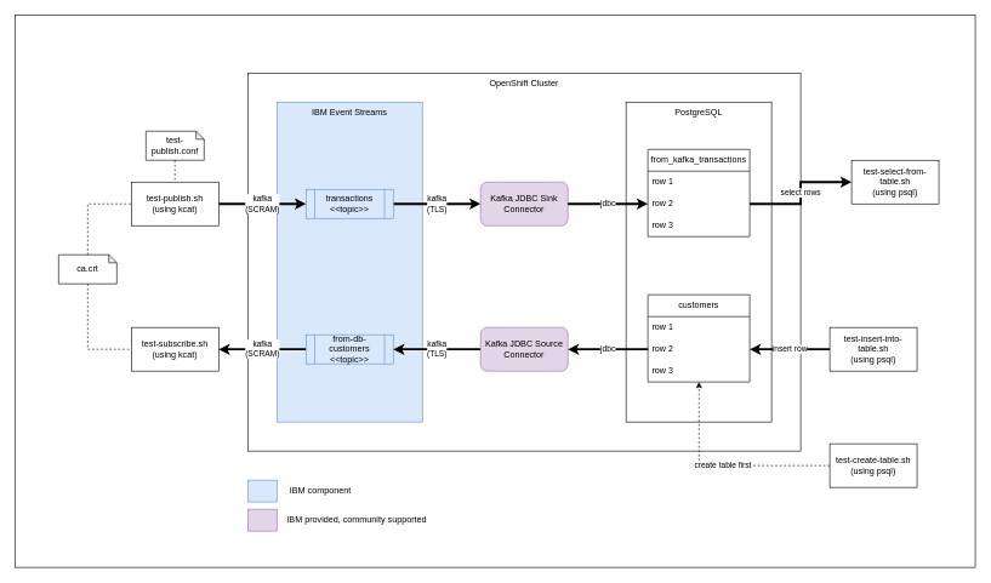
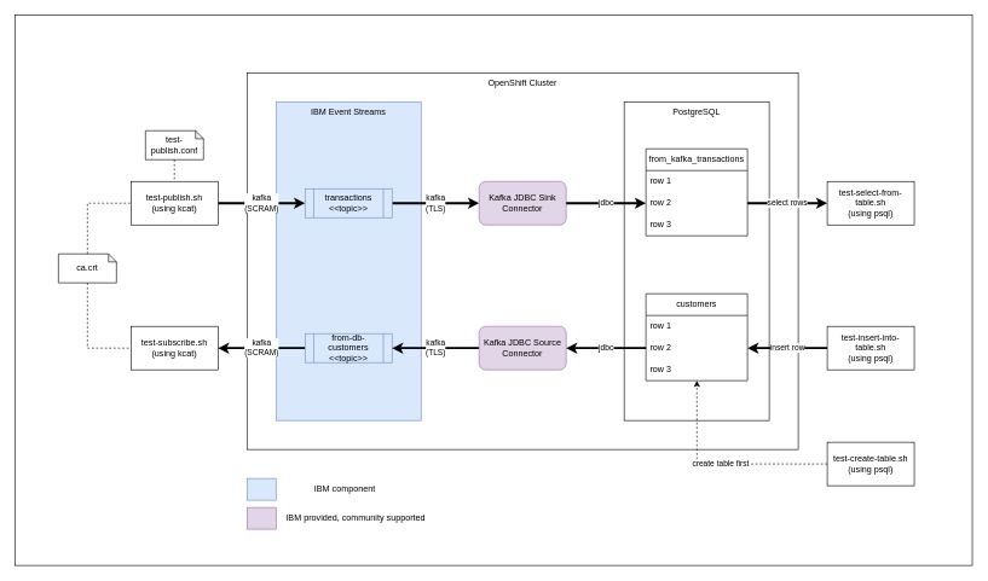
- <mxCell id="26" value="test-select-from-table.sh&lt;br&gt;(using psql)" style="rounded=0;whiteSpace=wrap;html=1;" parent="1" vertex="1"><mxGeometry x="1170" y="220" width="120" height="60" as="geometry" /></mxCell>
+ <mxCell id="26" value="test-select-from-table.sh&lt;br&gt;(using psql)" style="rounded=0;whiteSpace=wrap;html=1;" parent="1" vertex="1"><mxGeometry x="1140" y="250" width="120" height="60" as="geometry" /></mxCell>
- <mxCell id="39" value="IBM component" style="text;html=1;strokeColor=none;fillColor=none;align=center;verticalAlign=middle;whiteSpace=wrap;rounded=0;" parent="1" vertex="1"><mxGeometry x="390" y="660" width="100" height="30" as="geometry" /></mxCell>
+ <mxCell id="39" value="IBM component" style="text;html=1;strokeColor=none;fillColor=none;align=center;verticalAlign=middle;whiteSpace=wrap;rounded=0;" parent="1" vertex="1"><mxGeometry x="425" y="660" width="100" height="30" as="geometry" /></mxCell>
